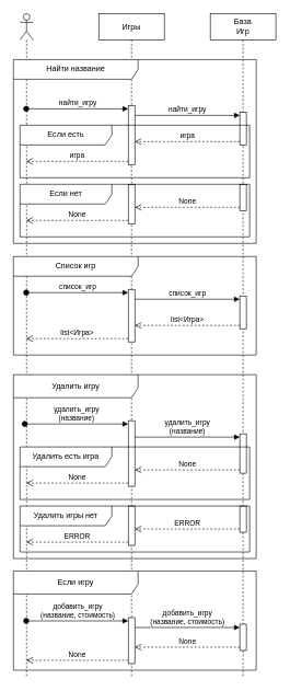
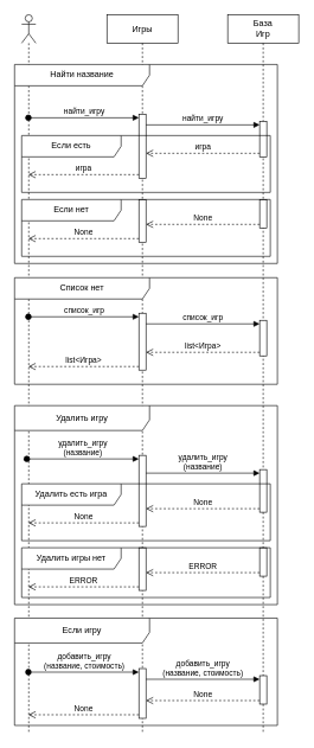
- <mxCell id="30" value="Список игр" style="shape=umlFrame;whiteSpace=wrap;html=1;pointerEvents=0;width=190;height=30;" parent="1" vertex="1"><mxGeometry x="20" y="390" width="370" height="150" as="geometry" /></mxCell>
+ <mxCell id="30" value="Список нет" style="shape=umlFrame;whiteSpace=wrap;html=1;pointerEvents=0;width=190;height=30;" parent="1" vertex="1"><mxGeometry x="20" y="390" width="370" height="150" as="geometry" /></mxCell>
